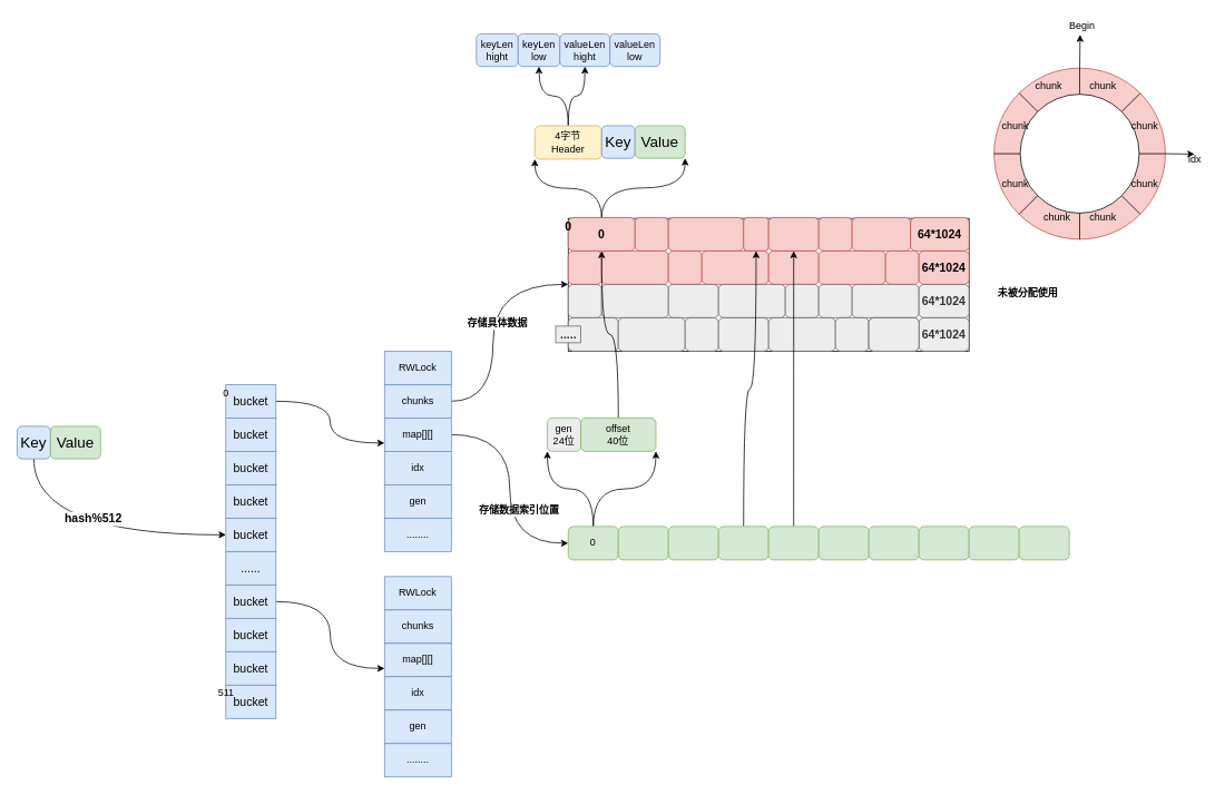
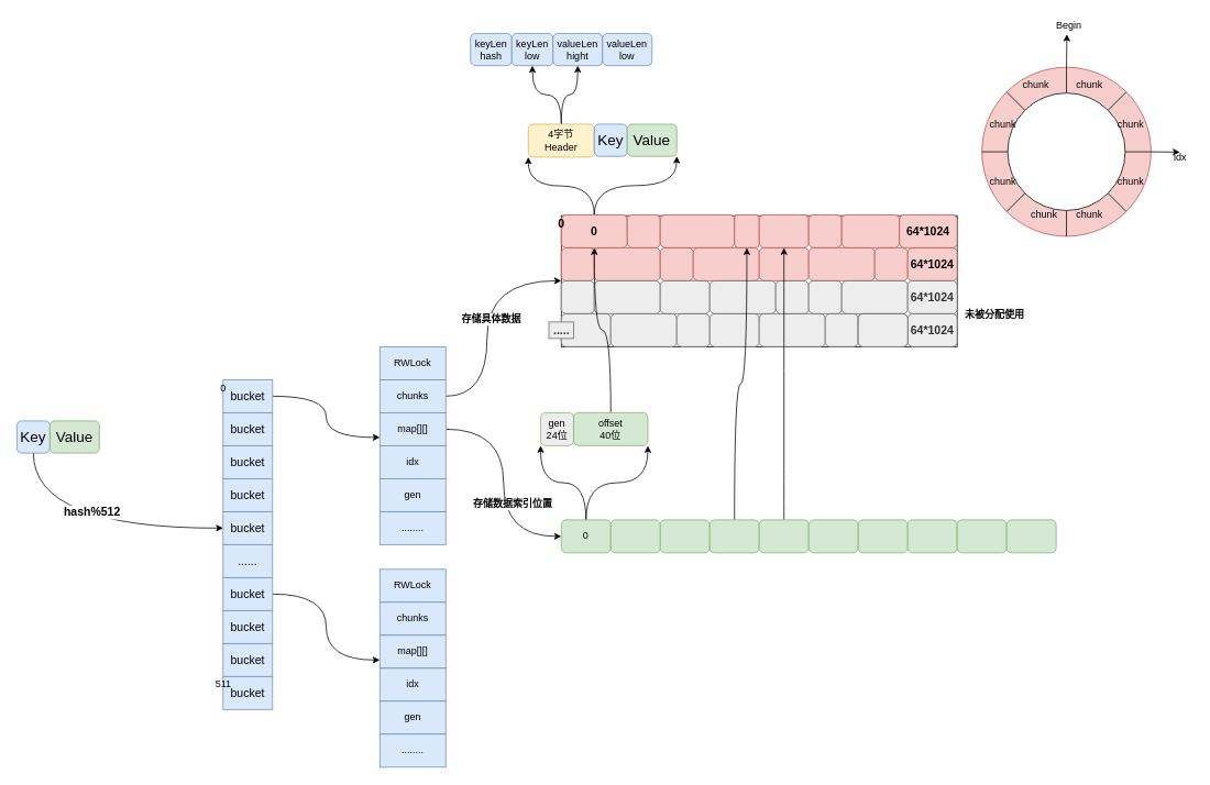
- <mxCell id="88" value="&lt;font style=&quot;font-size: 12px&quot;&gt;keyLen&lt;br&gt;hight&lt;br&gt;&lt;/font&gt;" style="rounded=1;whiteSpace=wrap;html=1;fillColor=#dae8fc;strokeColor=#6c8ebf;fontSize=12;" parent="1" vertex="1"><mxGeometry x="570" y="40" width="50" height="39" as="geometry" /></mxCell>
+ <mxCell id="88" value="&lt;font style=&quot;font-size: 12px&quot;&gt;keyLen&lt;br&gt;hash&lt;br&gt;&lt;/font&gt;" style="rounded=1;whiteSpace=wrap;html=1;fillColor=#dae8fc;strokeColor=#6c8ebf;fontSize=12;" parent="1" vertex="1"><mxGeometry x="570" y="40" width="50" height="39" as="geometry" /></mxCell>
- <mxCell id="97" value="&lt;b&gt;未被分配使用&lt;/b&gt;" style="text;html=1;align=center;verticalAlign=middle;resizable=0;points=[];autosize=1;" parent="1" vertex="1"><mxGeometry x="1185" y="340.5" width="90" height="20" as="geometry" /></mxCell>
+ <mxCell id="97" value="&lt;b&gt;未被分配使用&lt;/b&gt;" style="text;html=1;align=center;verticalAlign=middle;resizable=0;points=[];autosize=1;" parent="1" vertex="1"><mxGeometry x="1160" y="370.5" width="90" height="20" as="geometry" /></mxCell>
